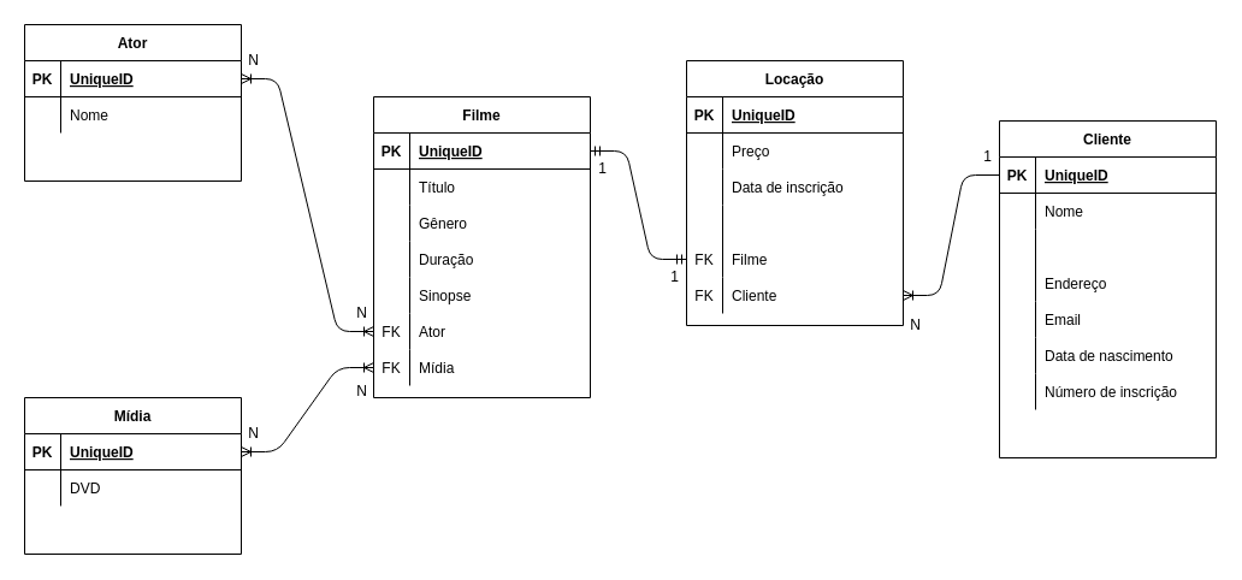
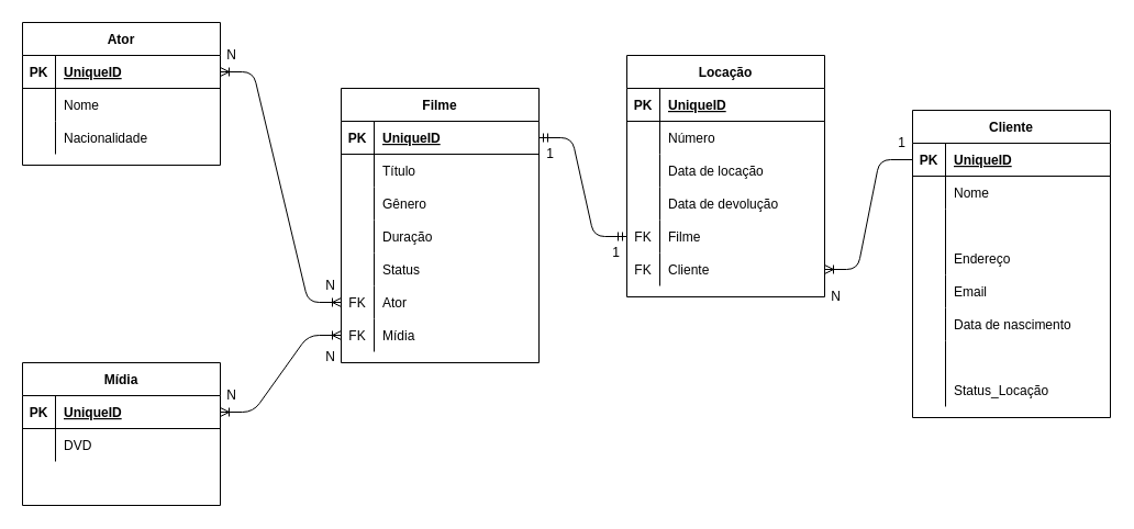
+ <mxCell id="52" value="Nacionalidade" style="shape=partialRectangle;connectable=0;fillColor=none;top=0;left=0;bottom=0;right=0;align=left;spacingLeft=6;overflow=hidden;" vertex="1" parent="50"><mxGeometry x="30" width="150" height="30" as="geometry" /></mxCell>
- <mxCell id="30" value="Preço" style="shape=partialRectangle;connectable=0;fillColor=none;top=0;left=0;bottom=0;right=0;align=left;spacingLeft=6;overflow=hidden;" vertex="1" parent="28"><mxGeometry x="30" width="150" height="30" as="geometry" /></mxCell>
+ <mxCell id="30" value="Número" style="shape=partialRectangle;connectable=0;fillColor=none;top=0;left=0;bottom=0;right=0;align=left;spacingLeft=6;overflow=hidden;" vertex="1" parent="28"><mxGeometry x="30" width="150" height="30" as="geometry" /></mxCell>
- <mxCell id="33" value="Data de inscrição " style="shape=partialRectangle;connectable=0;fillColor=none;top=0;left=0;bottom=0;right=0;align=left;spacingLeft=6;overflow=hidden;" vertex="1" parent="31"><mxGeometry x="30" width="150" height="30" as="geometry" /></mxCell>
+ <mxCell id="33" value="Data de locação " style="shape=partialRectangle;connectable=0;fillColor=none;top=0;left=0;bottom=0;right=0;align=left;spacingLeft=6;overflow=hidden;" vertex="1" parent="31"><mxGeometry x="30" width="150" height="30" as="geometry" /></mxCell>
+ <mxCell id="36" value="Data de devolução" style="shape=partialRectangle;connectable=0;fillColor=none;top=0;left=0;bottom=0;right=0;align=left;spacingLeft=6;overflow=hidden;" vertex="1" parent="34"><mxGeometry x="30" width="150" height="30" as="geometry" /></mxCell>
- <mxCell id="17" value="Sinopse" style="shape=partialRectangle;connectable=0;fillColor=none;top=0;left=0;bottom=0;right=0;align=left;spacingLeft=6;overflow=hidden;" vertex="1" parent="15"><mxGeometry x="30" width="150" height="30" as="geometry" /></mxCell>
+ <mxCell id="17" value="Status" style="shape=partialRectangle;connectable=0;fillColor=none;top=0;left=0;bottom=0;right=0;align=left;spacingLeft=6;overflow=hidden;" vertex="1" parent="15"><mxGeometry x="30" width="150" height="30" as="geometry" /></mxCell>
- <mxCell id="73" value="Número de inscrição" style="shape=partialRectangle;connectable=0;fillColor=none;top=0;left=0;bottom=0;right=0;align=left;spacingLeft=6;overflow=hidden;" vertex="1" parent="71"><mxGeometry x="30" width="150" height="30" as="geometry" /></mxCell>
+ <mxCell id="76" value="Status_Locação" style="shape=partialRectangle;connectable=0;fillColor=none;top=0;left=0;bottom=0;right=0;align=left;spacingLeft=6;overflow=hidden;" vertex="1" parent="74"><mxGeometry x="30" width="150" height="30" as="geometry" /></mxCell>
